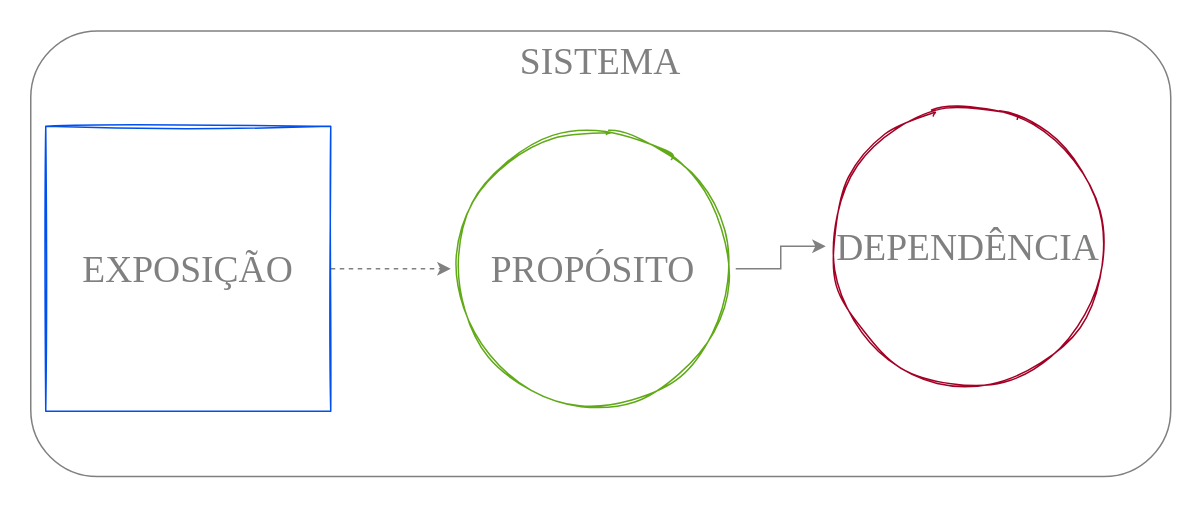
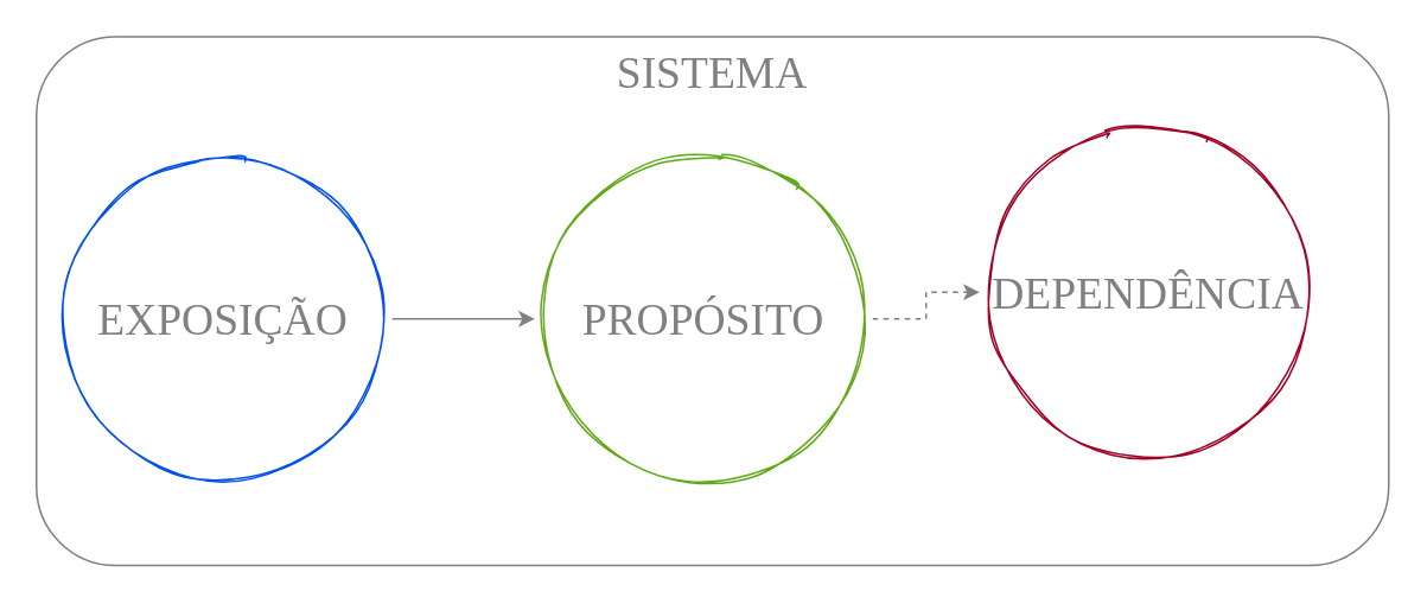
- <mxCell id="5" style="edgeStyle=orthogonalEdgeStyle;rounded=0;orthogonalLoop=1;jettySize=auto;html=1;strokeColor=#808080;fontColor=#808080;fontFamily=Lucida Console;fontStyle=0" parent="1" source="6" target="7" edge="1"><mxGeometry relative="1" as="geometry" /></mxCell>
+ <mxCell id="5" style="edgeStyle=orthogonalEdgeStyle;rounded=0;orthogonalLoop=1;jettySize=auto;html=1;strokeColor=#808080;fontColor=#808080;fontFamily=Lucida Console;fontStyle=0;dashed=1;" parent="1" source="6" target="7" edge="1"><mxGeometry relative="1" as="geometry" /></mxCell>
- <mxCell id="4" value="EXPOSIÇÃO" style="whiteSpace=wrap;html=1;aspect=fixed;sketch=1;fontFamily=Lucida Console;fontSize=25;fontStyle=0;fillColor=none;strokeColor=#0050EF;fontColor=#808080;rounded=0;" parent="1" vertex="1"><mxGeometry x="30" y="83.5" width="190" height="190" as="geometry" /></mxCell>
+ <mxCell id="4" value="EXPOSIÇÃO" style="ellipse;whiteSpace=wrap;html=1;aspect=fixed;sketch=1;fontFamily=Lucida Console;fontSize=25;fontStyle=0;fillColor=none;strokeColor=#0050EF;fontColor=#808080;" parent="1" vertex="1"><mxGeometry x="30" y="83.5" width="190" height="190" as="geometry" /></mxCell>
- <mxCell id="3" style="edgeStyle=orthogonalEdgeStyle;rounded=0;orthogonalLoop=1;jettySize=auto;html=1;strokeColor=#808080;fontColor=#808080;fontFamily=Lucida Console;fontStyle=0;dashed=1;" parent="1" source="4" target="6" edge="1"><mxGeometry relative="1" as="geometry" /></mxCell>
+ <mxCell id="3" style="edgeStyle=orthogonalEdgeStyle;rounded=0;orthogonalLoop=1;jettySize=auto;html=1;strokeColor=#808080;fontColor=#808080;fontFamily=Lucida Console;fontStyle=0" parent="1" source="4" target="6" edge="1"><mxGeometry relative="1" as="geometry" /></mxCell>
